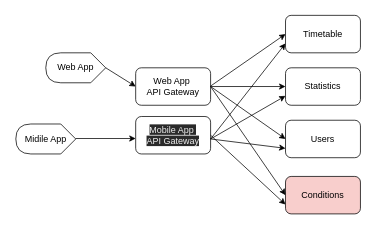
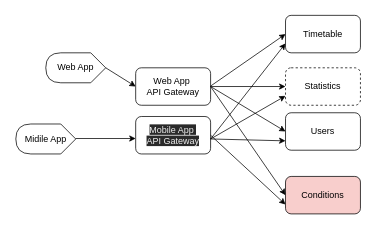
- <mxCell id="11" value="Statistics&lt;br&gt;" style="rounded=1;whiteSpace=wrap;html=1;" vertex="1" parent="1"><mxGeometry x="380" y="90" width="100" height="50" as="geometry" /></mxCell>
+ <mxCell id="11" value="Statistics&lt;br&gt;" style="rounded=1;whiteSpace=wrap;html=1;dashed=1;" vertex="1" parent="1"><mxGeometry x="380" y="90" width="100" height="50" as="geometry" /></mxCell>
- <mxCell id="12" value="Users&lt;br&gt;" style="rounded=1;whiteSpace=wrap;html=1;" vertex="1" parent="1"><mxGeometry x="380" y="160" width="100" height="50" as="geometry" /></mxCell>
+ <mxCell id="12" value="Users&lt;br&gt;" style="rounded=1;whiteSpace=wrap;html=1;" vertex="1" parent="1"><mxGeometry x="380" y="150" width="100" height="50" as="geometry" /></mxCell>
